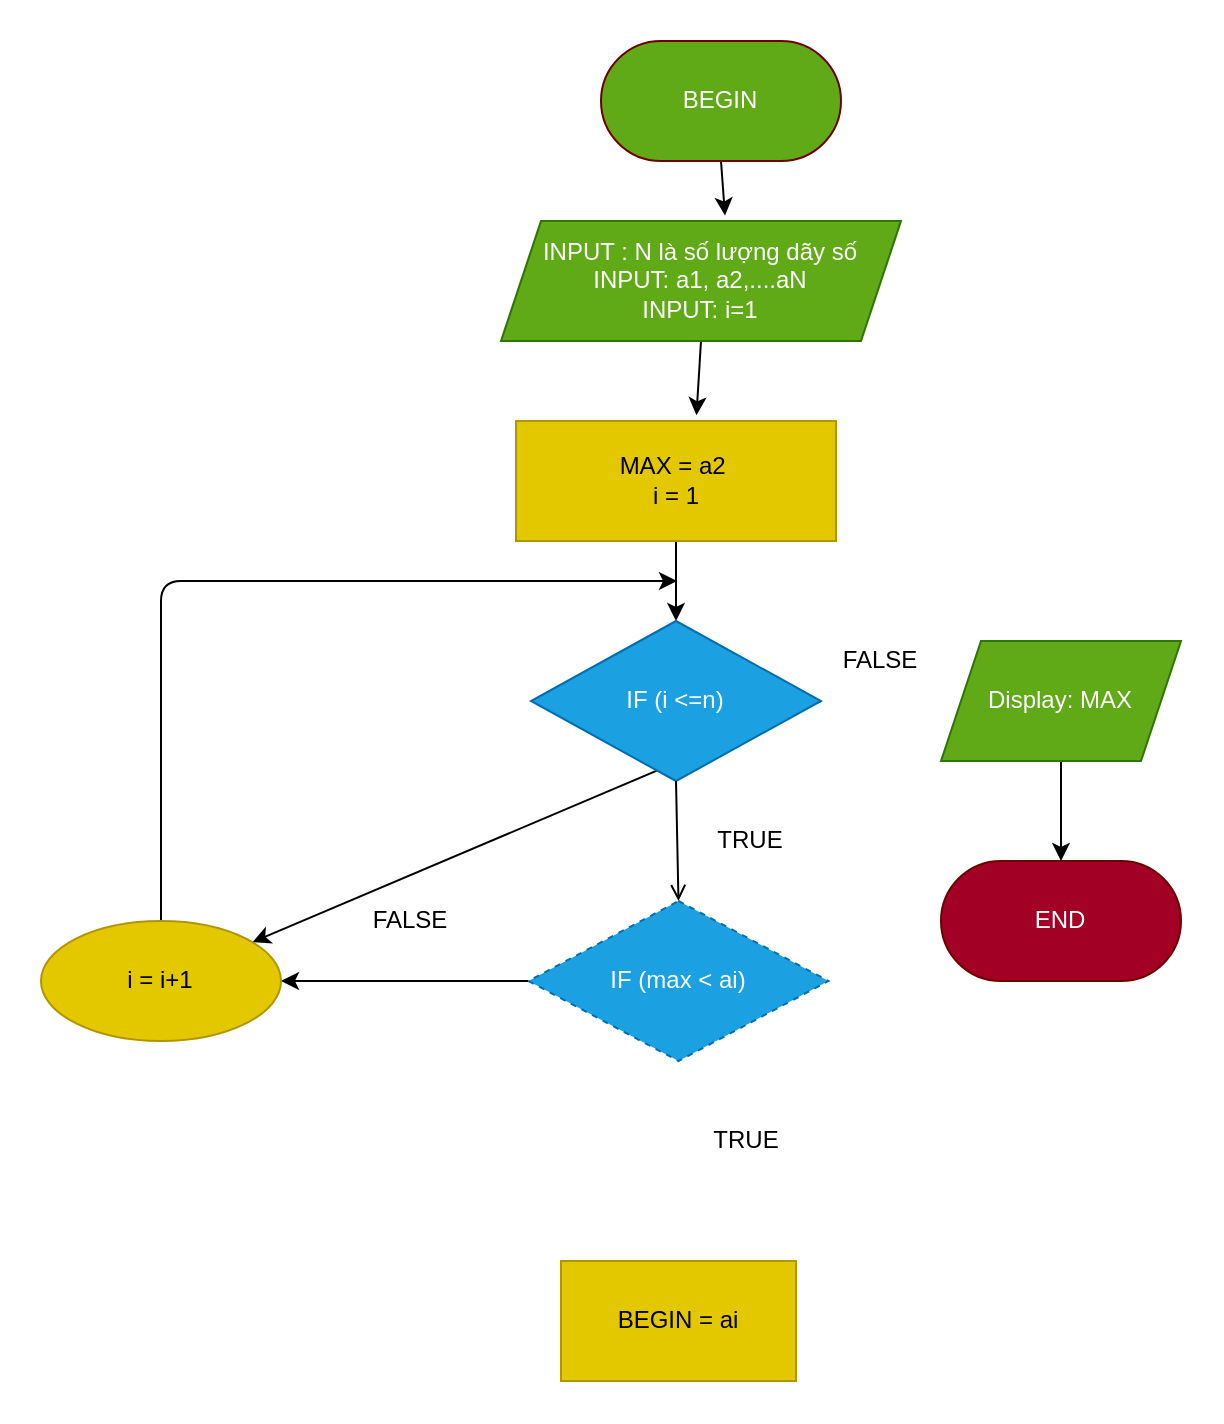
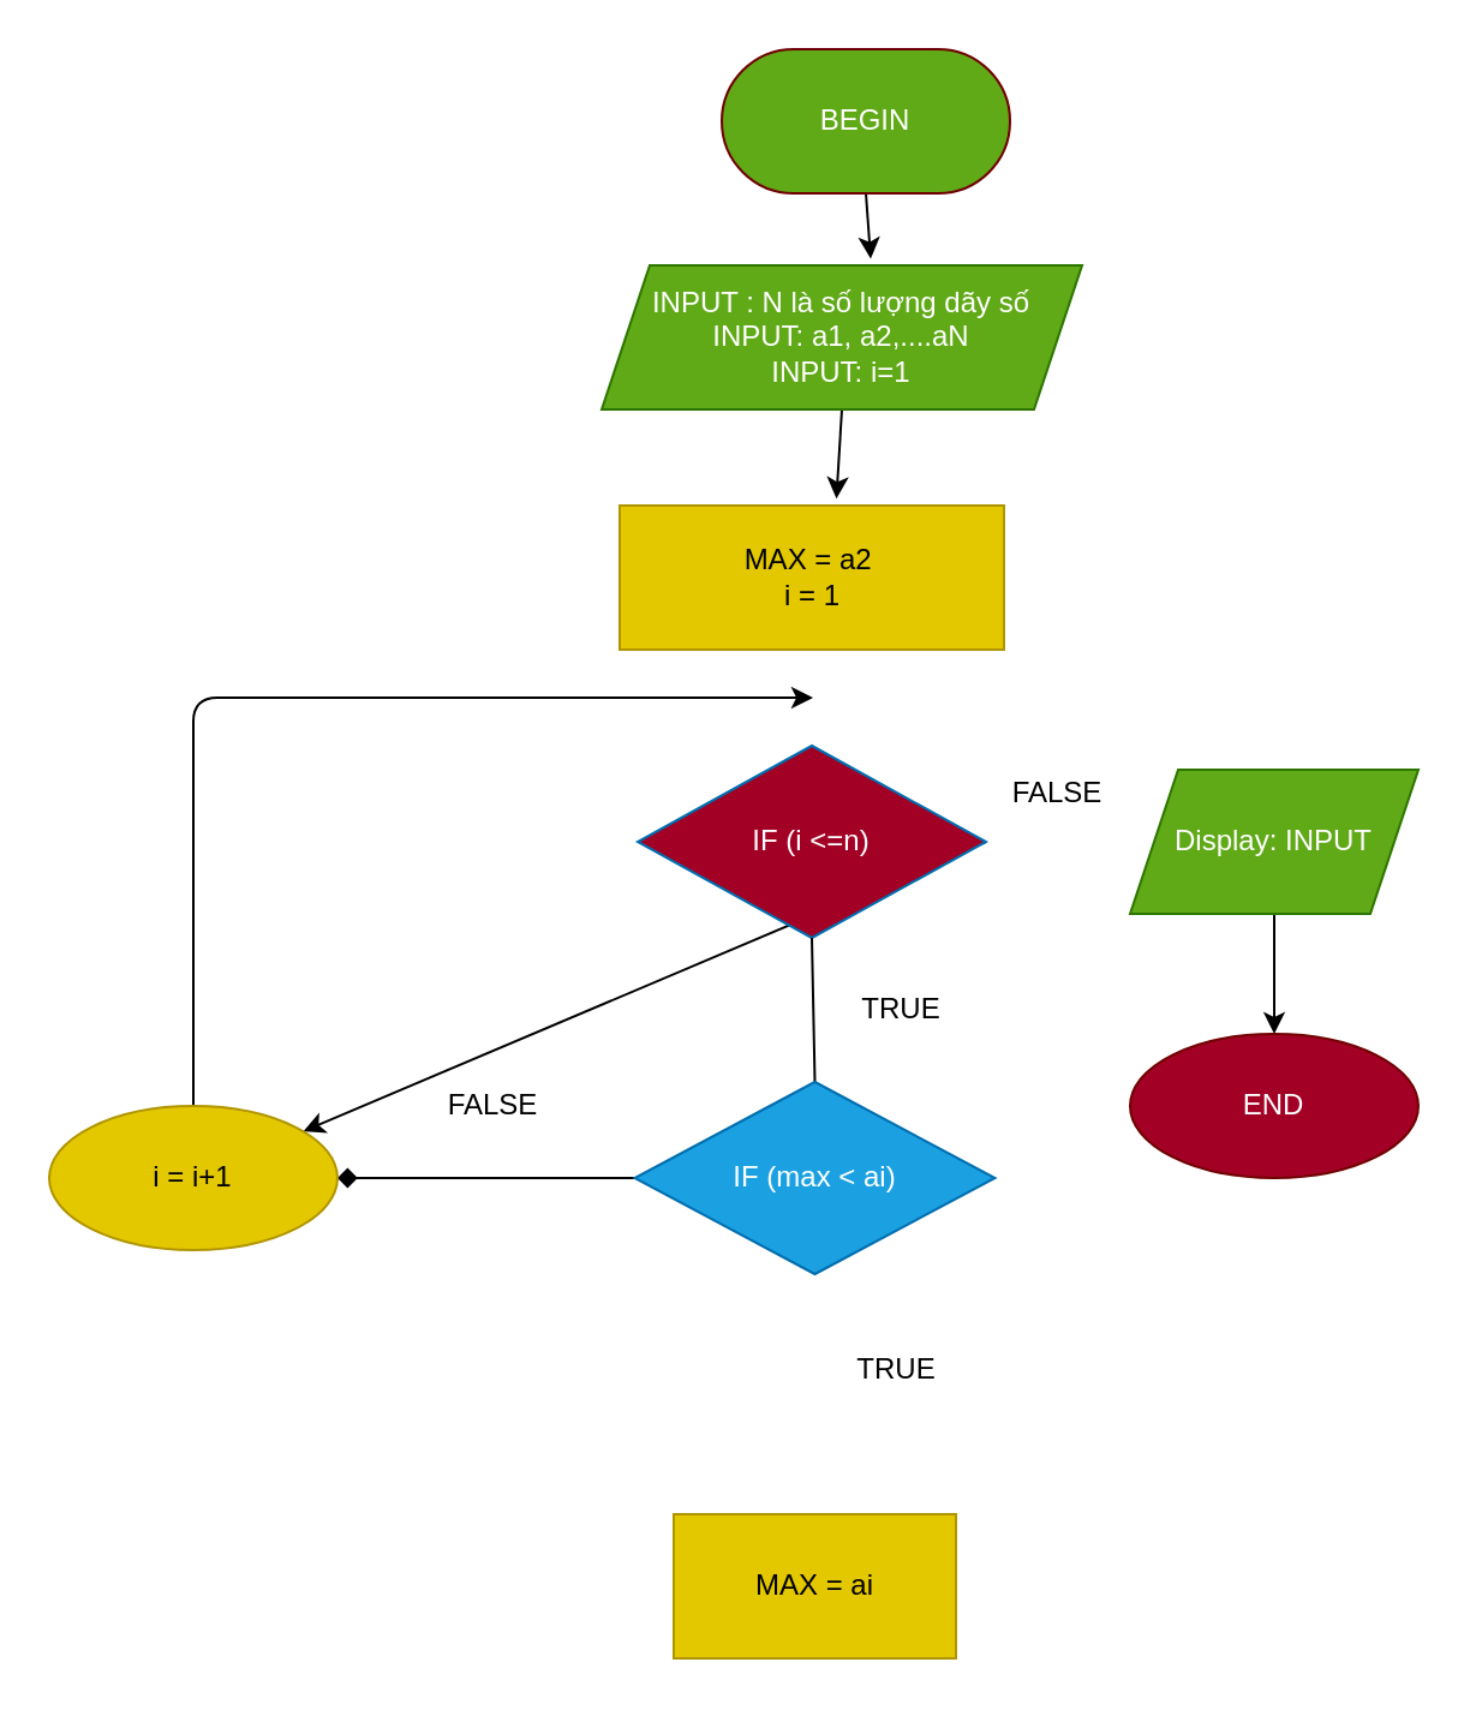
- <mxCell id="6" style="edgeStyle=none;html=1;exitX=0.5;exitY=1;exitDx=0;exitDy=0;entryX=0.5;entryY=0;entryDx=0;entryDy=0;" edge="1" parent="1" source="7" target="10"><mxGeometry relative="1" as="geometry" /></mxCell>
- <mxCell id="10" value="IF (i &amp;lt;=n)" style="rhombus;whiteSpace=wrap;html=1;fillColor=#1ba1e2;fontColor=#ffffff;strokeColor=#006EAF;" vertex="1" parent="1"><mxGeometry x="265" y="310" width="145" height="80" as="geometry" /></mxCell>
+ <mxCell id="10" value="IF (i &amp;lt;=n)" style="rhombus;whiteSpace=wrap;html=1;fillColor=#a20025;fontColor=#ffffff;strokeColor=#006EAF;" vertex="1" parent="1"><mxGeometry x="265" y="310" width="145" height="80" as="geometry" /></mxCell>
- <mxCell id="17" value="Display: MAX" style="shape=parallelogram;perimeter=parallelogramPerimeter;whiteSpace=wrap;html=1;fixedSize=1;fillStyle=auto;fillColor=#60a917;fontColor=#ffffff;strokeColor=#2D7600;" vertex="1" parent="1"><mxGeometry x="470" y="320" width="120" height="60" as="geometry" /></mxCell>
+ <mxCell id="17" value="Display: INPUT" style="shape=parallelogram;perimeter=parallelogramPerimeter;whiteSpace=wrap;html=1;fixedSize=1;fillStyle=auto;fillColor=#60a917;fontColor=#ffffff;strokeColor=#2D7600;" vertex="1" parent="1"><mxGeometry x="470" y="320" width="120" height="60" as="geometry" /></mxCell>
- <mxCell id="13" value="" style="edgeStyle=none;html=1;exitX=0.5;exitY=1;exitDx=0;exitDy=0;entryX=0.5;entryY=0;entryDx=0;entryDy=0;endArrow=open;" edge="1" parent="1" source="10" target="15"><mxGeometry relative="1" as="geometry"><mxPoint x="340" y="390" as="sourcePoint" /><mxPoint x="340" y="630" as="targetPoint" /></mxGeometry></mxCell>
+ <mxCell id="13" value="" style="edgeStyle=none;html=1;exitX=0.5;exitY=1;exitDx=0;exitDy=0;entryX=0.5;entryY=0;entryDx=0;entryDy=0;endArrow=none;" edge="1" parent="1" source="10" target="15"><mxGeometry relative="1" as="geometry"><mxPoint x="340" y="390" as="sourcePoint" /><mxPoint x="340" y="630" as="targetPoint" /></mxGeometry></mxCell>
- <mxCell id="23" value="END" style="rounded=1;whiteSpace=wrap;html=1;arcSize=50;fillColor=#a20025;fontColor=#ffffff;strokeColor=#6F0000;" vertex="1" parent="1"><mxGeometry x="470" y="430" width="120" height="60" as="geometry" /></mxCell>
+ <mxCell id="23" value="END" style="ellipse;whiteSpace=wrap;html=1;arcSize=50;fillColor=#a20025;fontColor=#ffffff;strokeColor=#6F0000;" vertex="1" parent="1"><mxGeometry x="470" y="430" width="120" height="60" as="geometry" /></mxCell>
- <mxCell id="14" style="edgeStyle=none;html=1;exitX=0;exitY=0.5;exitDx=0;exitDy=0;" edge="1" parent="1" source="15" target="20"><mxGeometry relative="1" as="geometry" /></mxCell>
+ <mxCell id="14" style="edgeStyle=none;html=1;exitX=0;exitY=0.5;exitDx=0;exitDy=0;endArrow=diamond;" edge="1" parent="1" source="15" target="20"><mxGeometry relative="1" as="geometry" /></mxCell>
- <mxCell id="15" value="IF (max &amp;lt; ai)" style="rhombus;whiteSpace=wrap;html=1;fillColor=#1ba1e2;fontColor=#ffffff;strokeColor=#006EAF;dashed=1;" vertex="1" parent="1"><mxGeometry x="263.75" y="450" width="150" height="80" as="geometry" /></mxCell>
+ <mxCell id="15" value="IF (max &amp;lt; ai)" style="rhombus;whiteSpace=wrap;html=1;fillColor=#1ba1e2;fontColor=#ffffff;strokeColor=#006EAF;" vertex="1" parent="1"><mxGeometry x="263.75" y="450" width="150" height="80" as="geometry" /></mxCell>
- <mxCell id="11" value="BEGIN = ai&lt;br&gt;" style="rounded=0;whiteSpace=wrap;html=1;fillColor=#e3c800;fontColor=#000000;strokeColor=#B09500;" vertex="1" parent="1"><mxGeometry x="280" y="630" width="117.5" height="60" as="geometry" /></mxCell>
+ <mxCell id="11" value="MAX = ai&lt;br&gt;" style="rounded=0;whiteSpace=wrap;html=1;fillColor=#e3c800;fontColor=#000000;strokeColor=#B09500;" vertex="1" parent="1"><mxGeometry x="280" y="630" width="117.5" height="60" as="geometry" /></mxCell>
